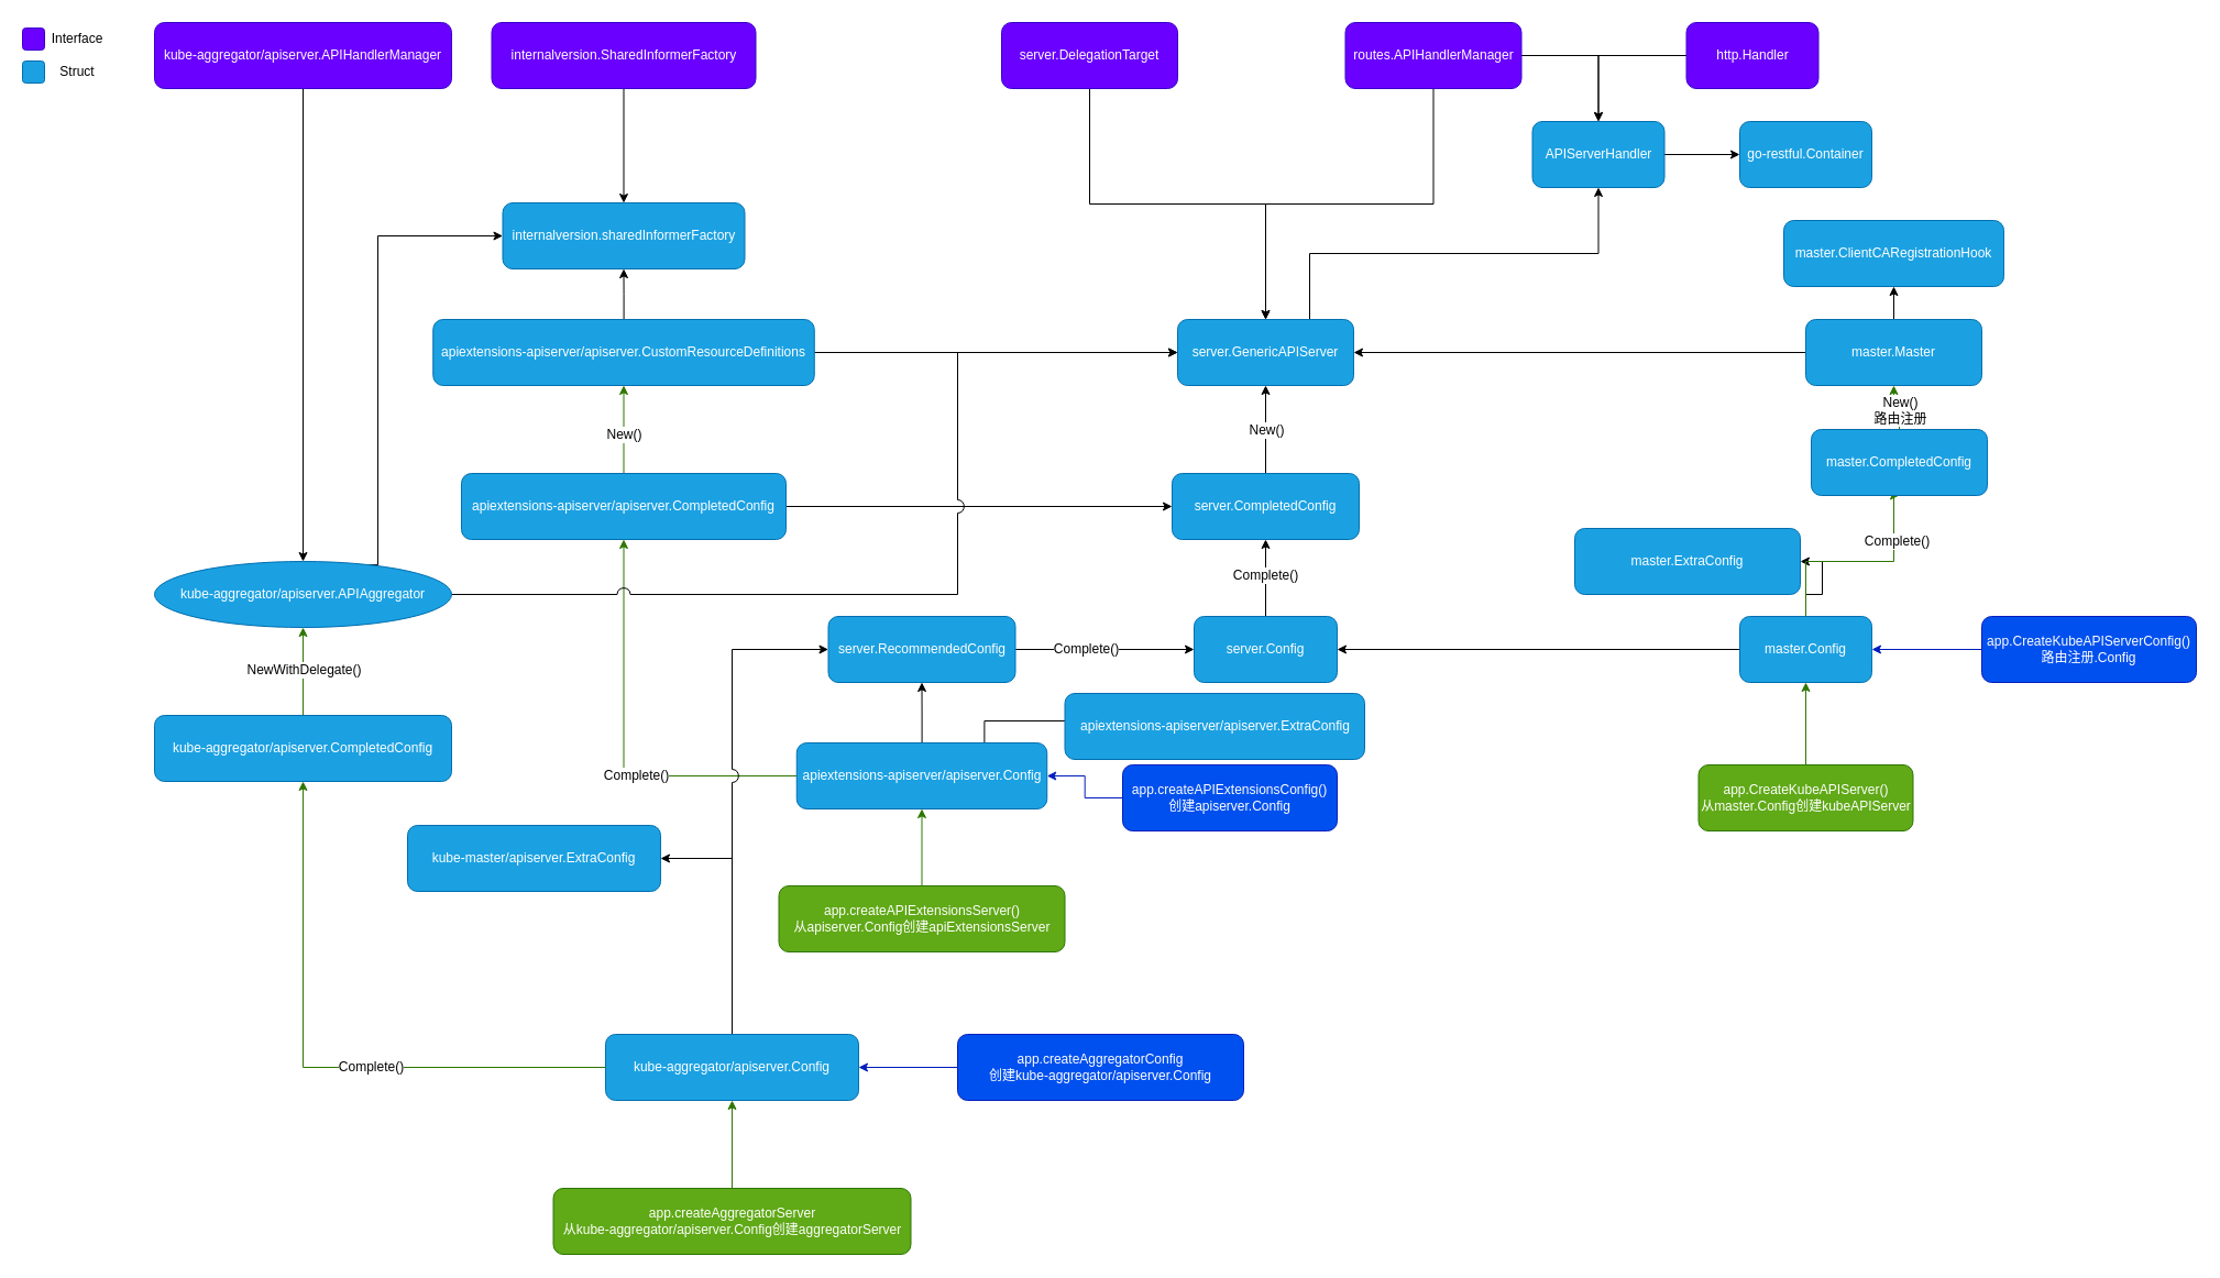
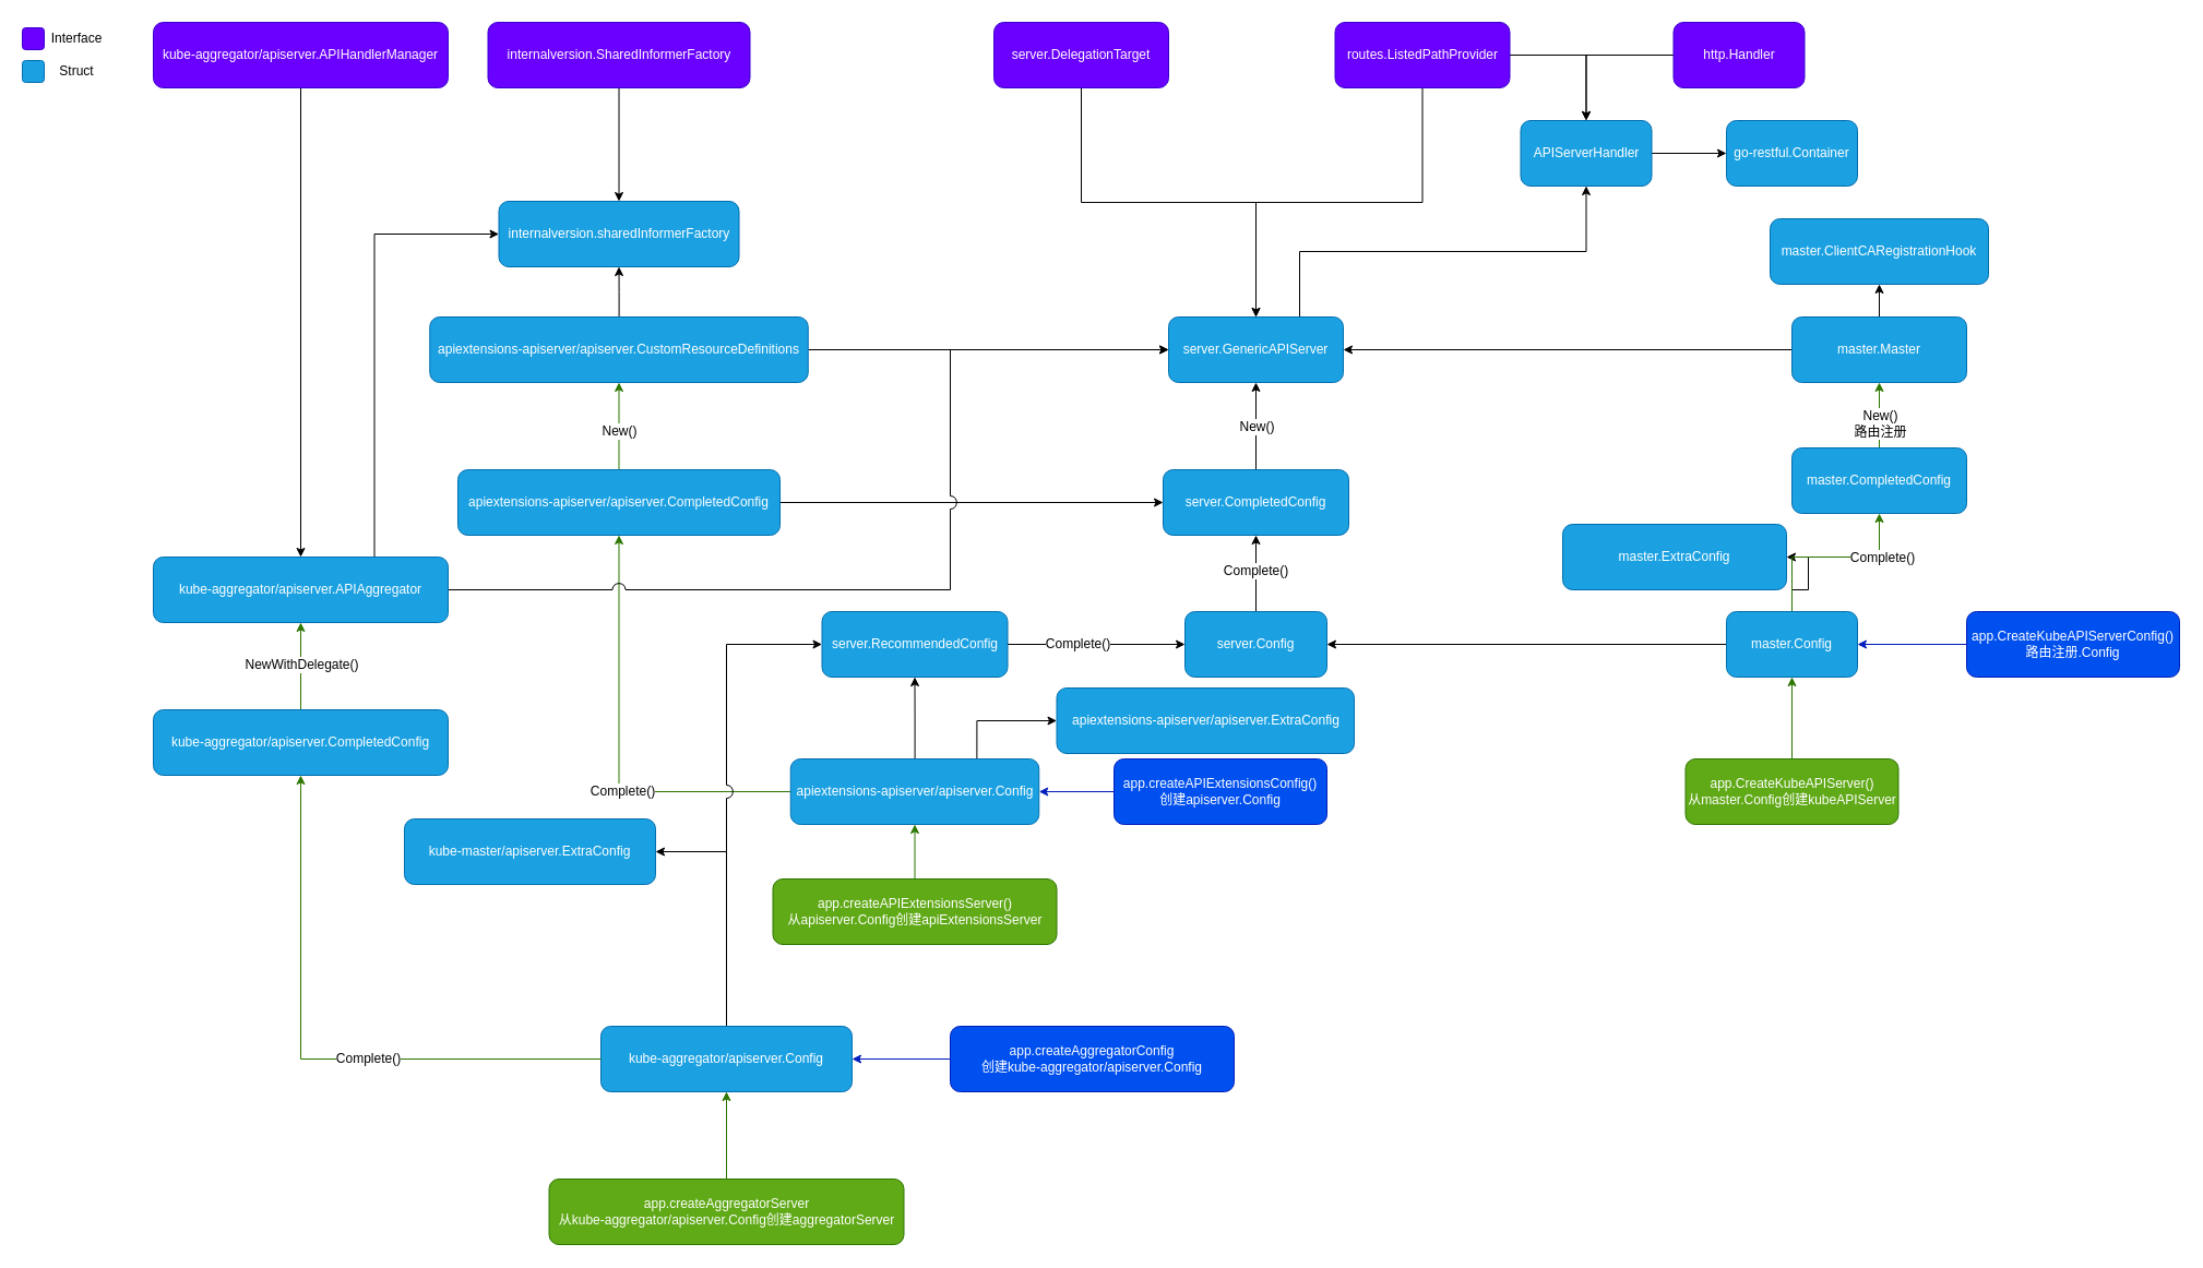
- <mxCell id="6" value="routes.APIHandlerManager" style="rounded=1;whiteSpace=wrap;html=1;fillColor=#6a00ff;strokeColor=#3700CC;fontColor=#ffffff;" parent="1" vertex="1"><mxGeometry x="1222.5" y="20" width="160" height="60" as="geometry" /></mxCell>
+ <mxCell id="6" value="routes.ListedPathProvider" style="rounded=1;whiteSpace=wrap;html=1;fillColor=#6a00ff;strokeColor=#3700CC;fontColor=#ffffff;" parent="1" vertex="1"><mxGeometry x="1222.5" y="20" width="160" height="60" as="geometry" /></mxCell>
- <mxCell id="49" value="master.CompletedConfig" style="rounded=1;whiteSpace=wrap;html=1;fillColor=#1ba1e2;strokeColor=#006EAF;fontColor=#ffffff;" parent="1" vertex="1"><mxGeometry x="1646" y="390" width="160" height="60" as="geometry" /></mxCell>
+ <mxCell id="49" value="master.CompletedConfig" style="rounded=1;whiteSpace=wrap;html=1;fillColor=#1ba1e2;strokeColor=#006EAF;fontColor=#ffffff;" parent="1" vertex="1"><mxGeometry x="1641" y="410" width="160" height="60" as="geometry" /></mxCell>
- <mxCell id="71" value="kube-aggregator/apiserver.APIAggregator" style="ellipse;whiteSpace=wrap;html=1;fillColor=#1ba1e2;strokeColor=#006EAF;fontColor=#ffffff;" parent="1" vertex="1"><mxGeometry x="140" y="510" width="270" height="60" as="geometry" /></mxCell>
+ <mxCell id="71" value="kube-aggregator/apiserver.APIAggregator" style="rounded=1;whiteSpace=wrap;html=1;fillColor=#1ba1e2;strokeColor=#006EAF;fontColor=#ffffff;" parent="1" vertex="1"><mxGeometry x="140" y="510" width="270" height="60" as="geometry" /></mxCell>
- <mxCell id="26" value="apiextensions-apiserver/apiserver.Config" style="rounded=1;whiteSpace=wrap;html=1;fillColor=#1ba1e2;strokeColor=#006EAF;fontColor=#ffffff;" parent="1" vertex="1"><mxGeometry x="723.75" y="675" width="227.5" height="60" as="geometry" /></mxCell>
+ <mxCell id="26" value="apiextensions-apiserver/apiserver.Config" style="rounded=1;whiteSpace=wrap;html=1;fillColor=#1ba1e2;strokeColor=#006EAF;fontColor=#ffffff;" parent="1" vertex="1"><mxGeometry x="723.75" y="695" width="227.5" height="60" as="geometry" /></mxCell>
